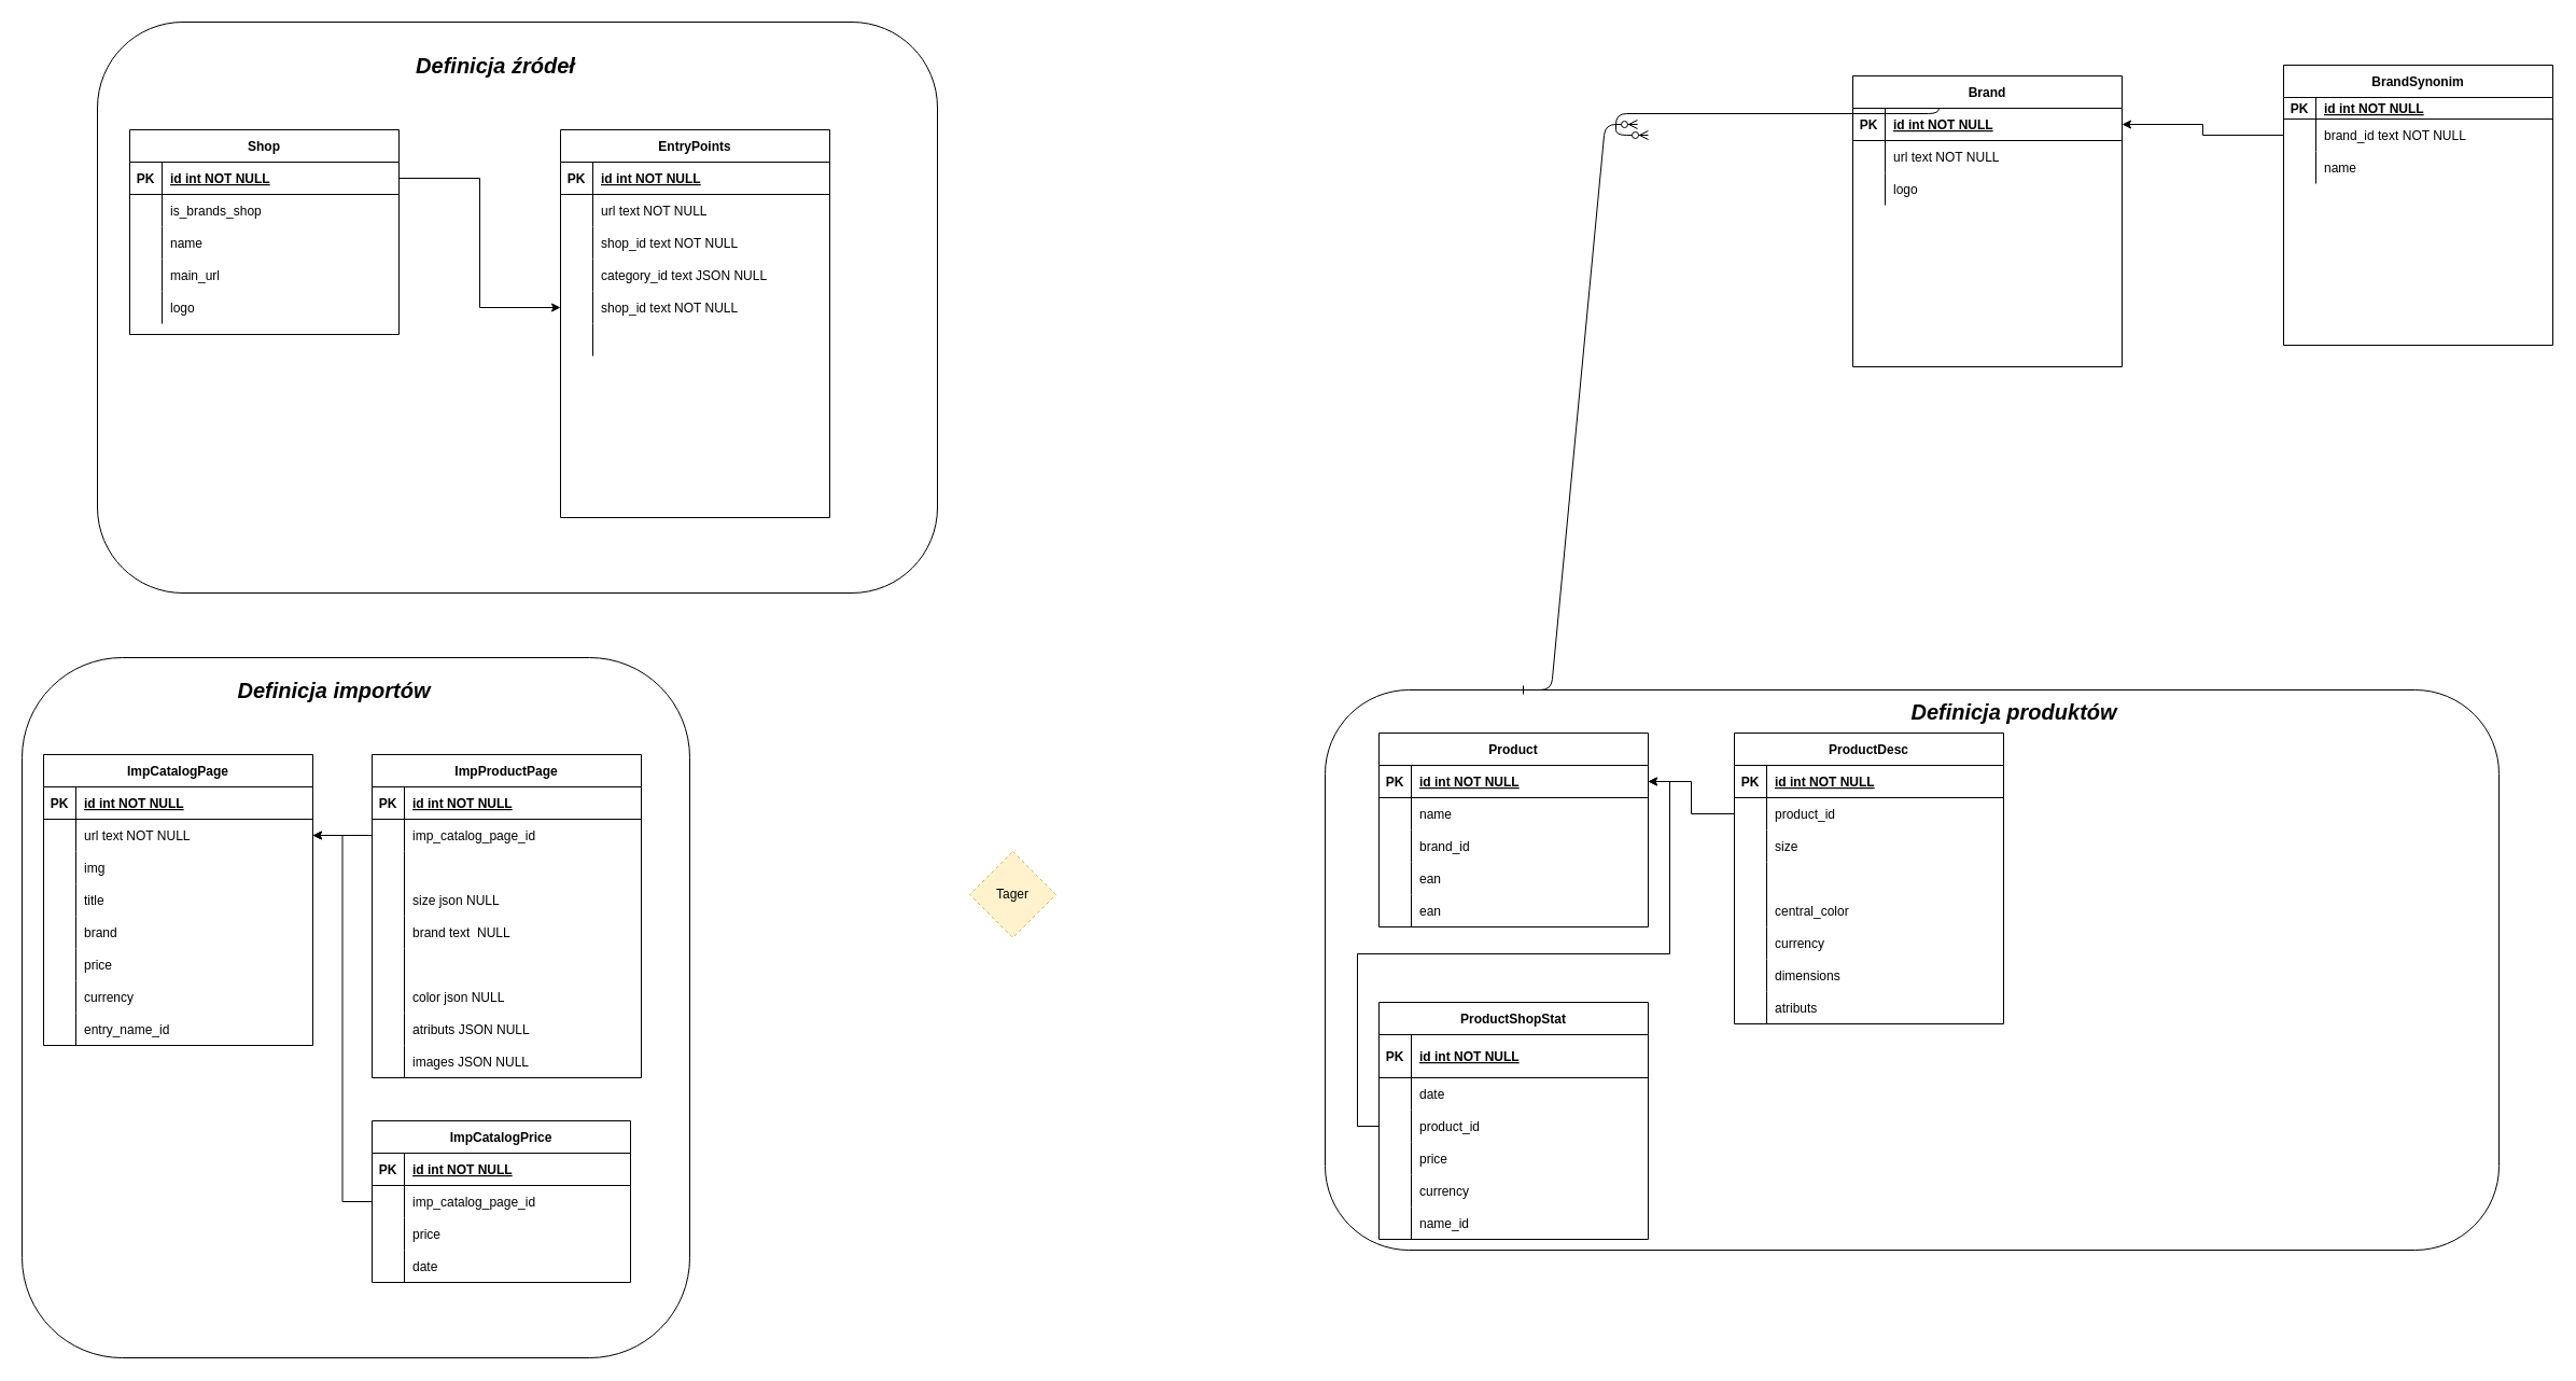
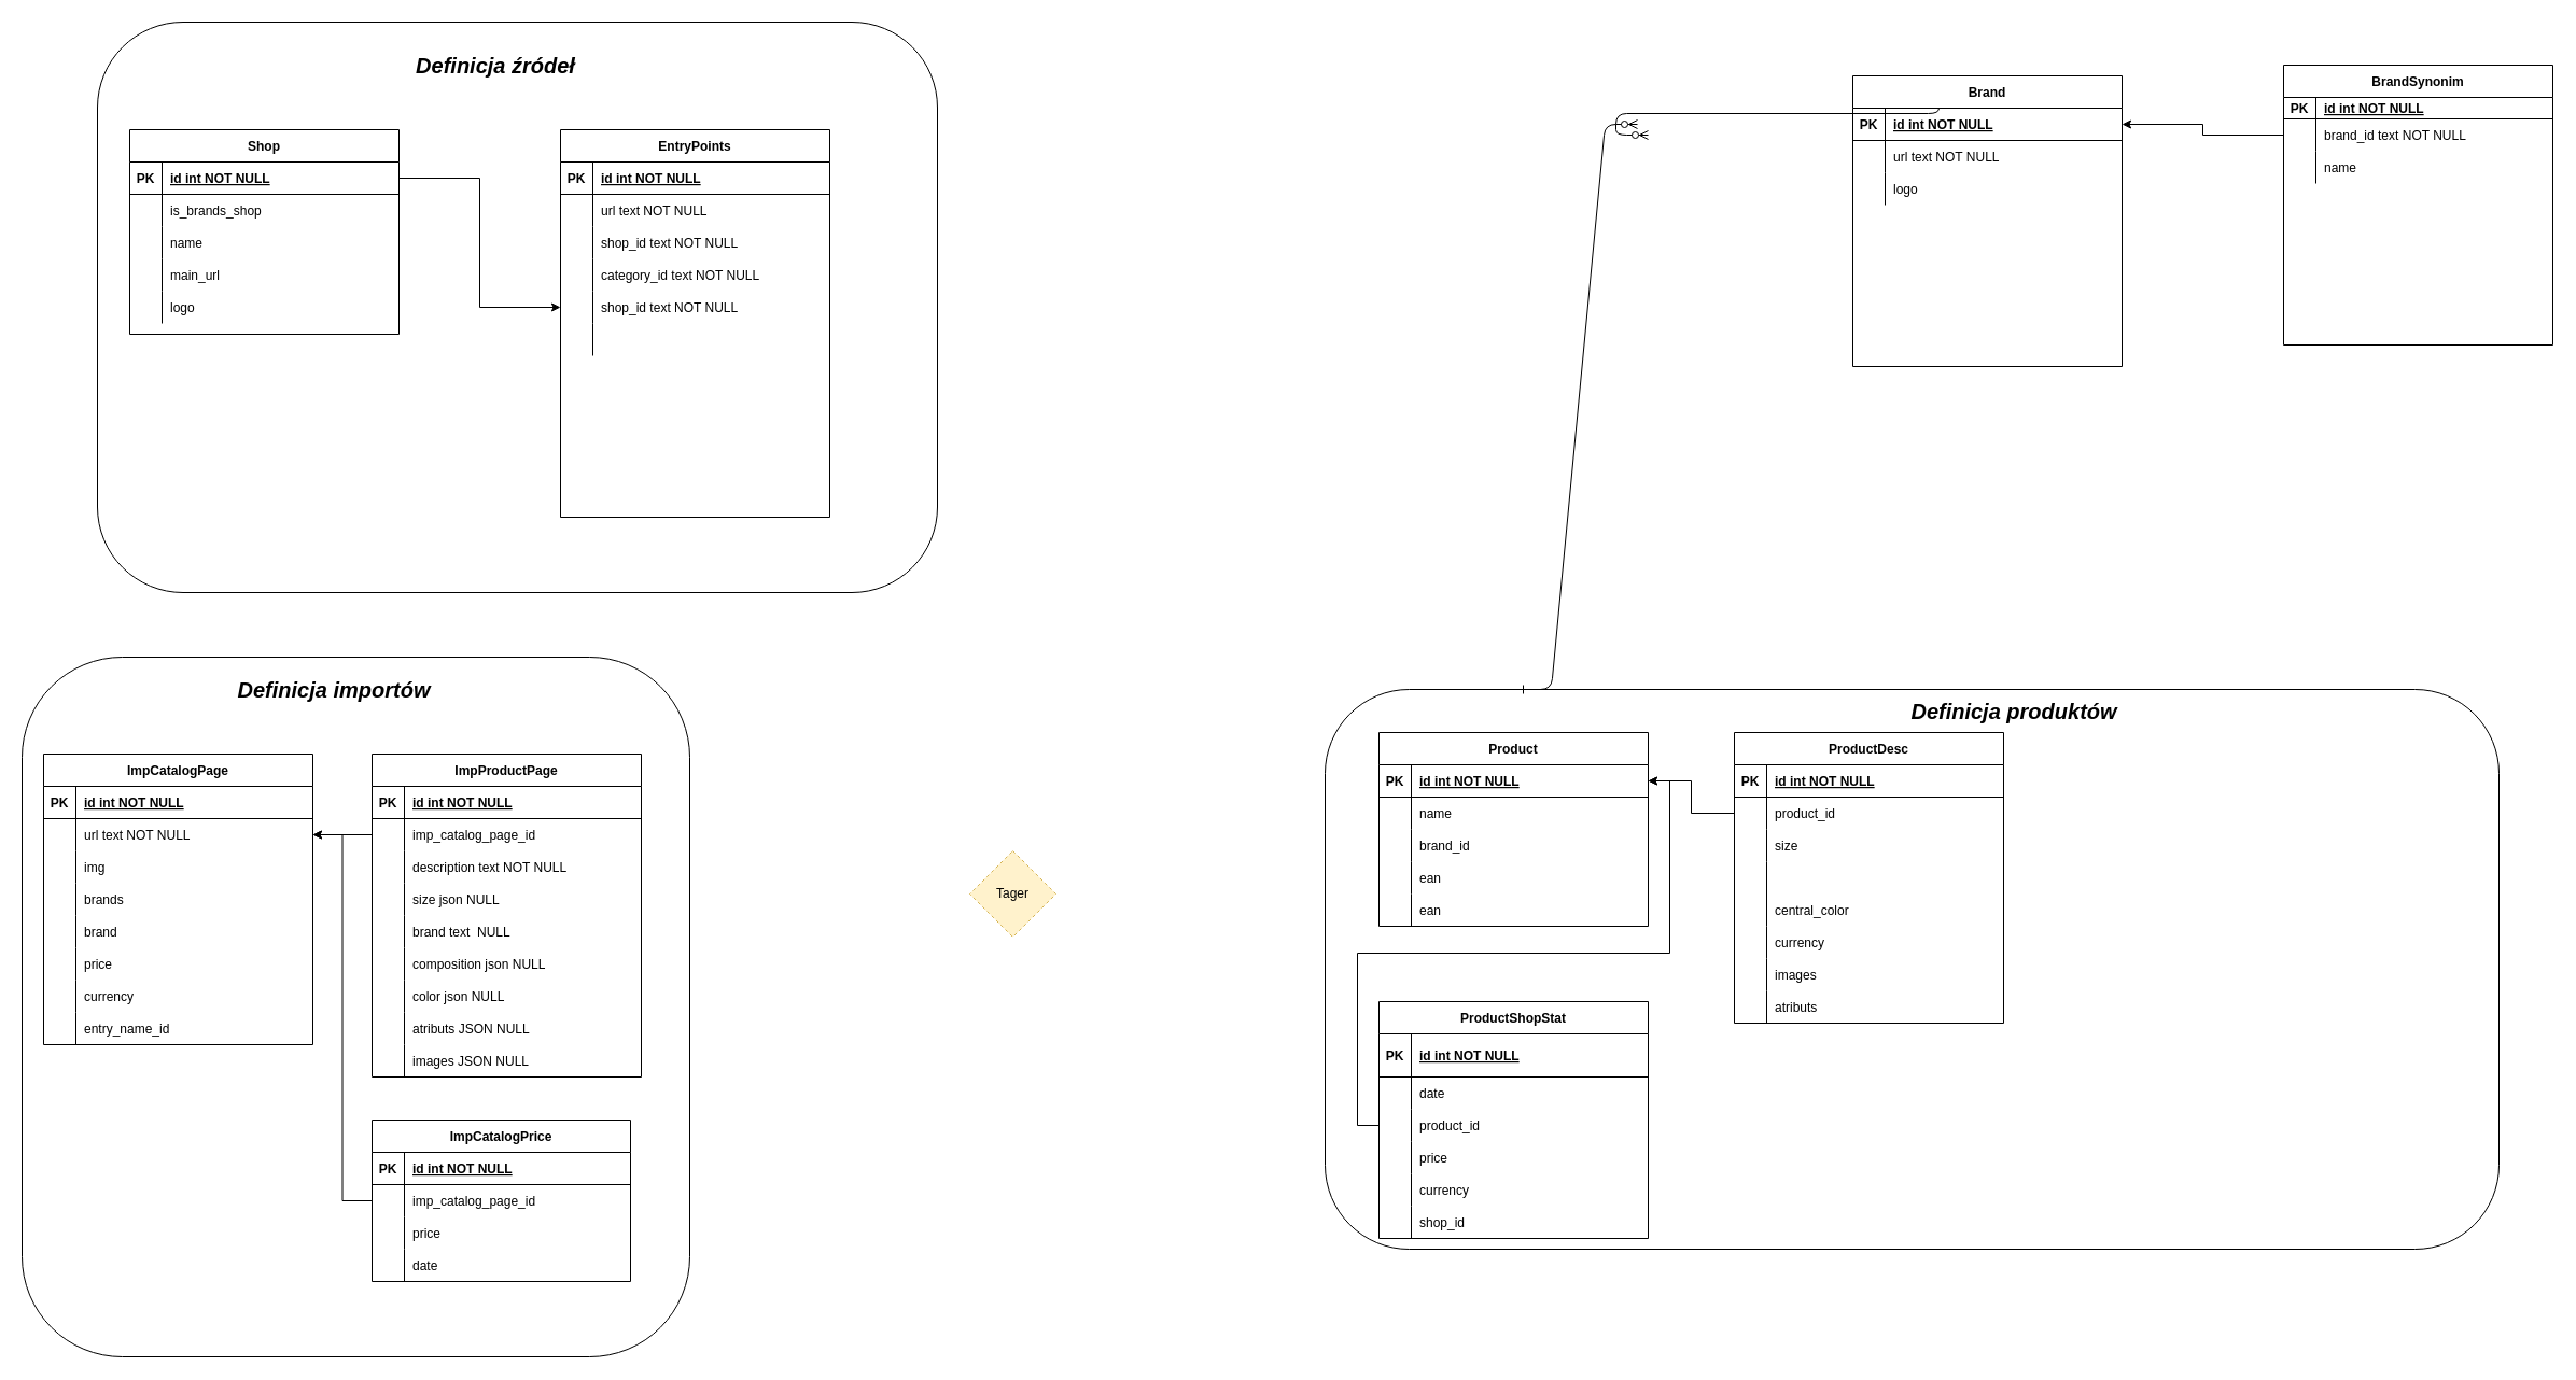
- <mxCell id="19" value="category_id text JSON NULL" style="shape=partialRectangle;overflow=hidden;connectable=0;fillColor=none;top=0;left=0;bottom=0;right=0;align=left;spacingLeft=6;" vertex="1" parent="17"><mxGeometry x="30" width="220" height="30" as="geometry"><mxRectangle width="220" height="30" as="alternateBounds" /></mxGeometry></mxCell>
+ <mxCell id="19" value="category_id text NOT NULL" style="shape=partialRectangle;overflow=hidden;connectable=0;fillColor=none;top=0;left=0;bottom=0;right=0;align=left;spacingLeft=6;" vertex="1" parent="17"><mxGeometry x="30" width="220" height="30" as="geometry"><mxRectangle width="220" height="30" as="alternateBounds" /></mxGeometry></mxCell>
+ <mxCell id="134" value="description text NOT NULL" style="shape=partialRectangle;overflow=hidden;connectable=0;fillColor=none;top=0;left=0;bottom=0;right=0;align=left;spacingLeft=6;" vertex="1" parent="132"><mxGeometry x="30" width="220" height="30" as="geometry"><mxRectangle width="220" height="30" as="alternateBounds" /></mxGeometry></mxCell>
- <mxCell id="38" value="title" style="shape=partialRectangle;overflow=hidden;connectable=0;fillColor=none;top=0;left=0;bottom=0;right=0;align=left;spacingLeft=6;" vertex="1" parent="36"><mxGeometry x="30" width="220" height="30" as="geometry"><mxRectangle width="220" height="30" as="alternateBounds" /></mxGeometry></mxCell>
+ <mxCell id="38" value="brands" style="shape=partialRectangle;overflow=hidden;connectable=0;fillColor=none;top=0;left=0;bottom=0;right=0;align=left;spacingLeft=6;" vertex="1" parent="36"><mxGeometry x="30" width="220" height="30" as="geometry"><mxRectangle width="220" height="30" as="alternateBounds" /></mxGeometry></mxCell>
+ <mxCell id="143" value="composition json NULL" style="shape=partialRectangle;overflow=hidden;connectable=0;fillColor=none;top=0;left=0;bottom=0;right=0;align=left;spacingLeft=6;" vertex="1" parent="141"><mxGeometry x="30" width="220" height="30" as="geometry"><mxRectangle width="220" height="30" as="alternateBounds" /></mxGeometry></mxCell>
- <mxCell id="174" value="dimensions" style="shape=partialRectangle;overflow=hidden;connectable=0;fillColor=none;top=0;left=0;bottom=0;right=0;align=left;spacingLeft=6;" vertex="1" parent="172"><mxGeometry x="30" width="220" height="30" as="geometry"><mxRectangle width="220" height="30" as="alternateBounds" /></mxGeometry></mxCell>
+ <mxCell id="174" value="images" style="shape=partialRectangle;overflow=hidden;connectable=0;fillColor=none;top=0;left=0;bottom=0;right=0;align=left;spacingLeft=6;" vertex="1" parent="172"><mxGeometry x="30" width="220" height="30" as="geometry"><mxRectangle width="220" height="30" as="alternateBounds" /></mxGeometry></mxCell>
- <mxCell id="124" value="name_id" style="shape=partialRectangle;overflow=hidden;connectable=0;fillColor=none;top=0;left=0;bottom=0;right=0;align=left;spacingLeft=6;" vertex="1" parent="122"><mxGeometry x="30" width="220" height="30" as="geometry"><mxRectangle width="220" height="30" as="alternateBounds" /></mxGeometry></mxCell>
+ <mxCell id="124" value="shop_id" style="shape=partialRectangle;overflow=hidden;connectable=0;fillColor=none;top=0;left=0;bottom=0;right=0;align=left;spacingLeft=6;" vertex="1" parent="122"><mxGeometry x="30" width="220" height="30" as="geometry"><mxRectangle width="220" height="30" as="alternateBounds" /></mxGeometry></mxCell>
